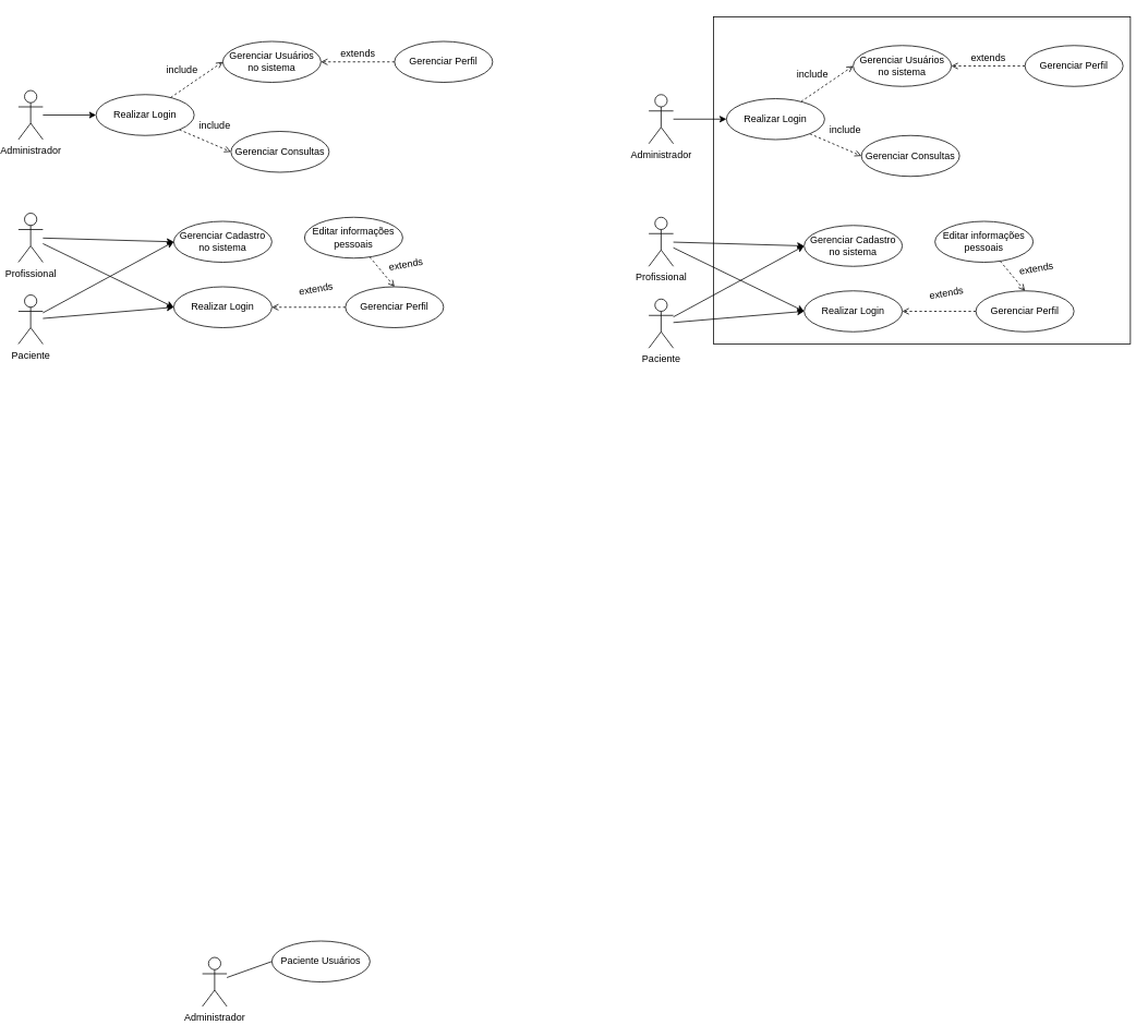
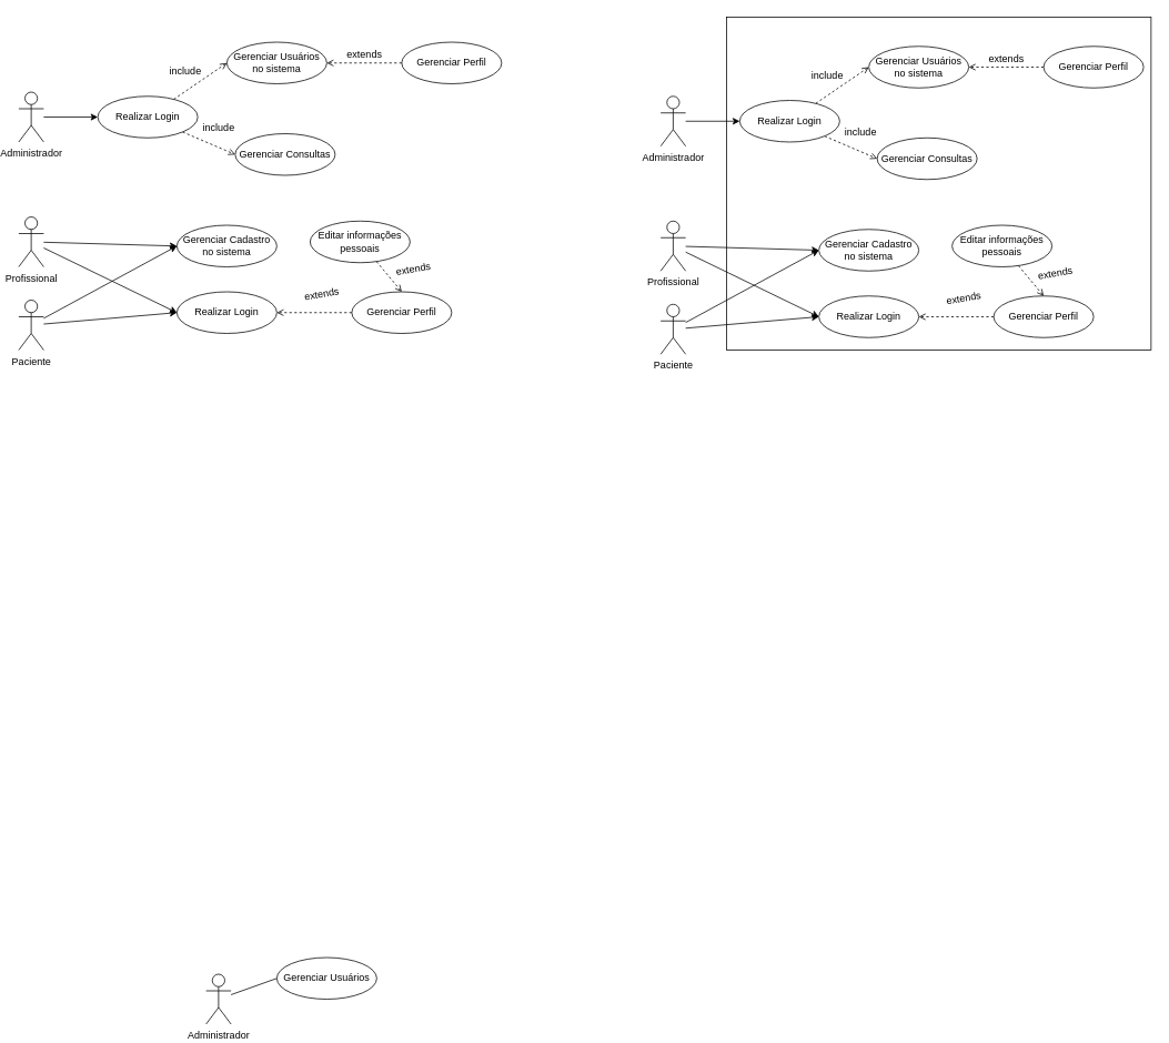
- <mxCell id="14" value="Paciente Usuários" style="ellipse;whiteSpace=wrap;html=1;" parent="1" vertex="1"><mxGeometry x="330" y="1150" width="120" height="50" as="geometry" /></mxCell>
+ <mxCell id="14" value="Gerenciar Usuários" style="ellipse;whiteSpace=wrap;html=1;" parent="1" vertex="1"><mxGeometry x="330" y="1150" width="120" height="50" as="geometry" /></mxCell>
